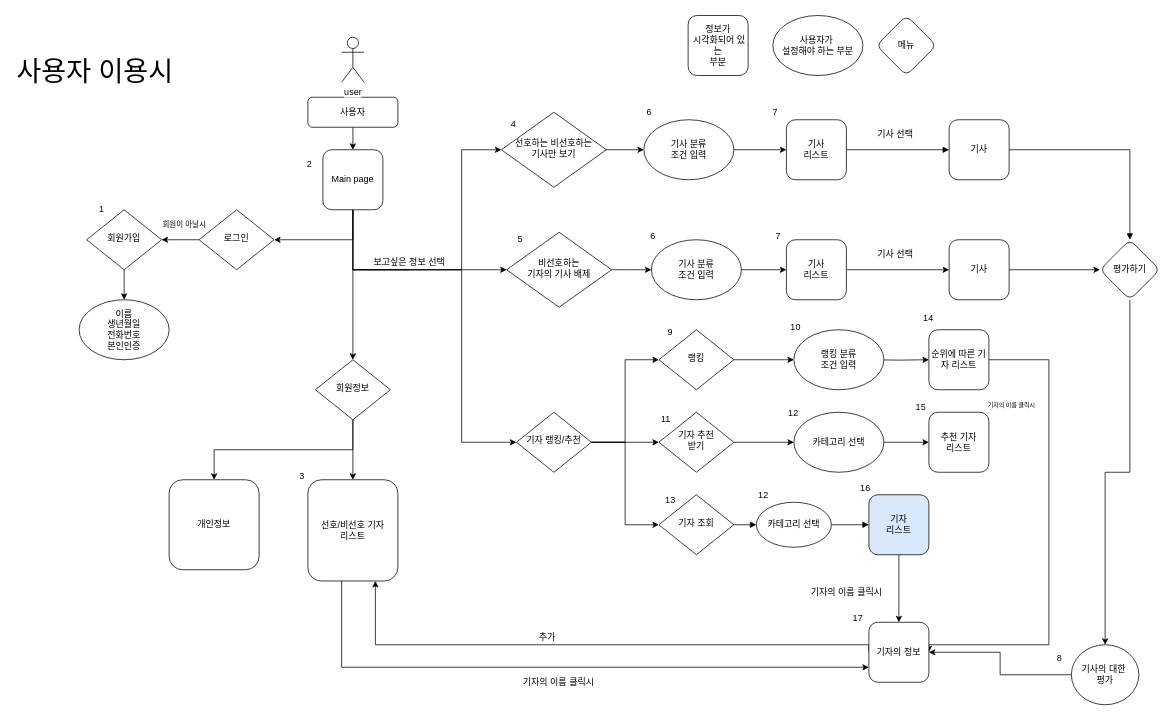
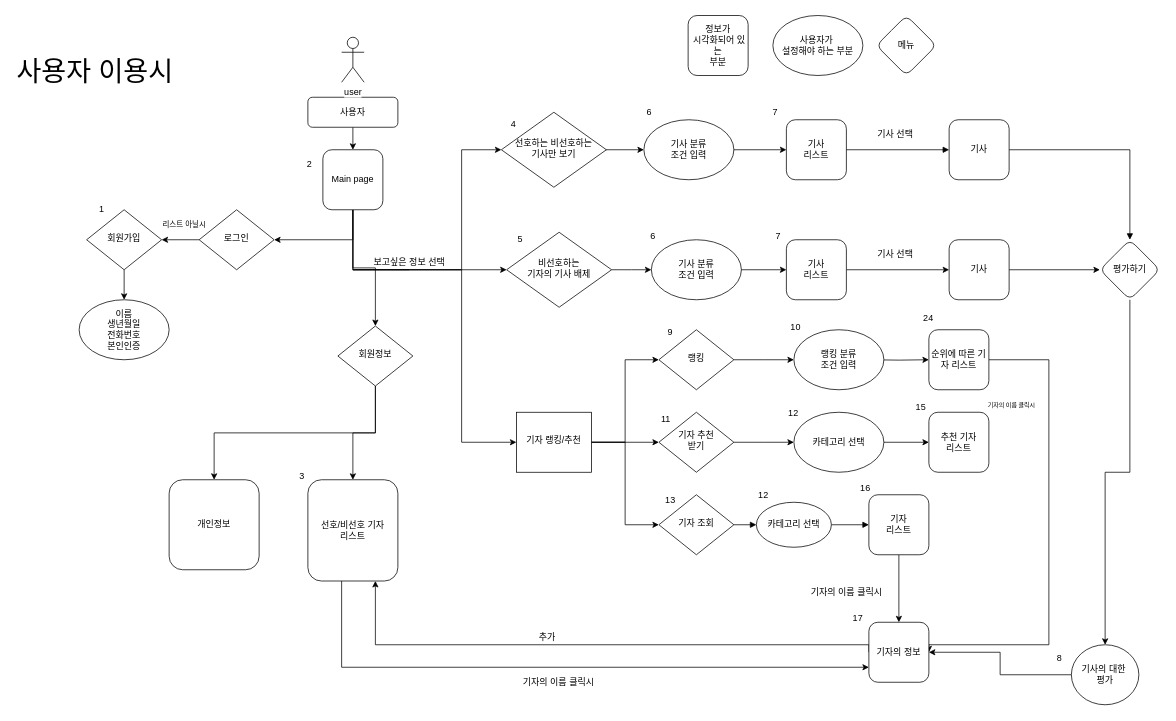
- <mxCell id="76" value="회원이 아닐시" style="text;html=1;align=center;verticalAlign=middle;resizable=0;points=[];autosize=1;fontSize=10;" parent="1" vertex="1"><mxGeometry x="205" y="289" width="80" height="20" as="geometry" /></mxCell>
+ <mxCell id="76" value="리스트 아닐시" style="text;html=1;align=center;verticalAlign=middle;resizable=0;points=[];autosize=1;fontSize=10;" parent="1" vertex="1"><mxGeometry x="205" y="289" width="80" height="20" as="geometry" /></mxCell>
- <mxCell id="87" value="14" style="text;html=1;align=center;verticalAlign=middle;resizable=0;points=[];autosize=1;" vertex="1" parent="1"><mxGeometry x="1225" y="415" width="23" height="18" as="geometry" /></mxCell>
+ <mxCell id="87" value="24" style="text;html=1;align=center;verticalAlign=middle;resizable=0;points=[];autosize=1;" vertex="1" parent="1"><mxGeometry x="1225" y="415" width="23" height="18" as="geometry" /></mxCell>
- <mxCell id="12" value="회원정보" style="rhombus;whiteSpace=wrap;html=1;shadow=0;fontFamily=Helvetica;fontSize=12;align=center;strokeWidth=1;spacing=6;spacingTop=-4;" parent="1" vertex="1"><mxGeometry x="420" y="479" width="100" height="80" as="geometry" /></mxCell>
+ <mxCell id="12" value="회원정보" style="rhombus;whiteSpace=wrap;html=1;shadow=0;fontFamily=Helvetica;fontSize=12;align=center;strokeWidth=1;spacing=6;spacingTop=-4;" parent="1" vertex="1"><mxGeometry x="450" y="434" width="100" height="80" as="geometry" /></mxCell>
- <mxCell id="17" value="기자 랭킹/추천" style="rhombus;whiteSpace=wrap;html=1;shadow=0;fontFamily=Helvetica;fontSize=12;align=center;strokeWidth=1;spacing=6;spacingTop=-4;" parent="1" vertex="1"><mxGeometry x="688" y="549" width="100" height="80" as="geometry" /></mxCell>
+ <mxCell id="17" value="기자 랭킹/추천" style="whiteSpace=wrap;html=1;shadow=0;fontFamily=Helvetica;fontSize=12;align=center;strokeWidth=1;spacing=6;spacingTop=-4;rounded=0;" parent="1" vertex="1"><mxGeometry x="688" y="549" width="100" height="80" as="geometry" /></mxCell>
- <mxCell id="40" value="기자&lt;br&gt;리스트" style="whiteSpace=wrap;html=1;aspect=fixed;rounded=1;fillColor=#dae8fc;" parent="1" vertex="1"><mxGeometry x="1158" y="659" width="80" height="80" as="geometry" /></mxCell>
+ <mxCell id="40" value="기자&lt;br&gt;리스트" style="whiteSpace=wrap;html=1;aspect=fixed;rounded=1;" parent="1" vertex="1"><mxGeometry x="1158" y="659" width="80" height="80" as="geometry" /></mxCell>
